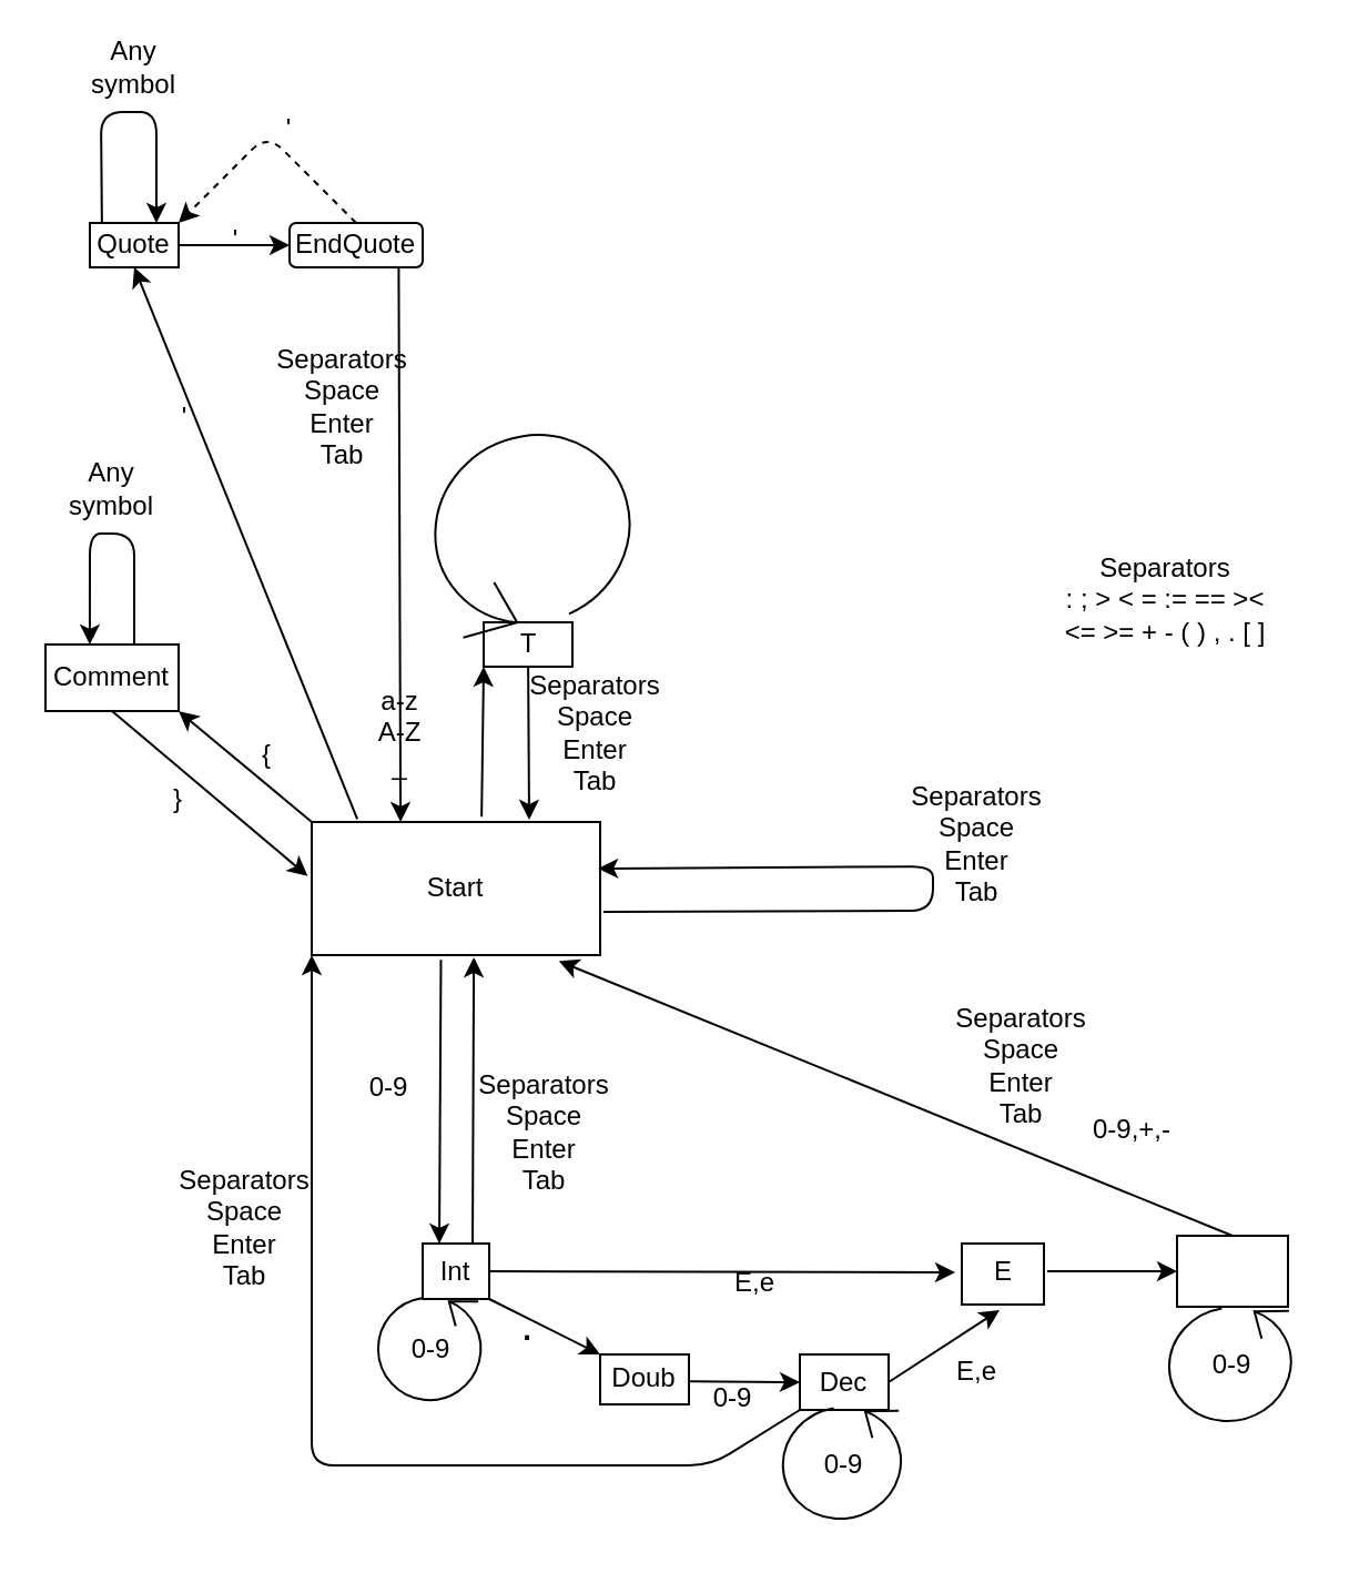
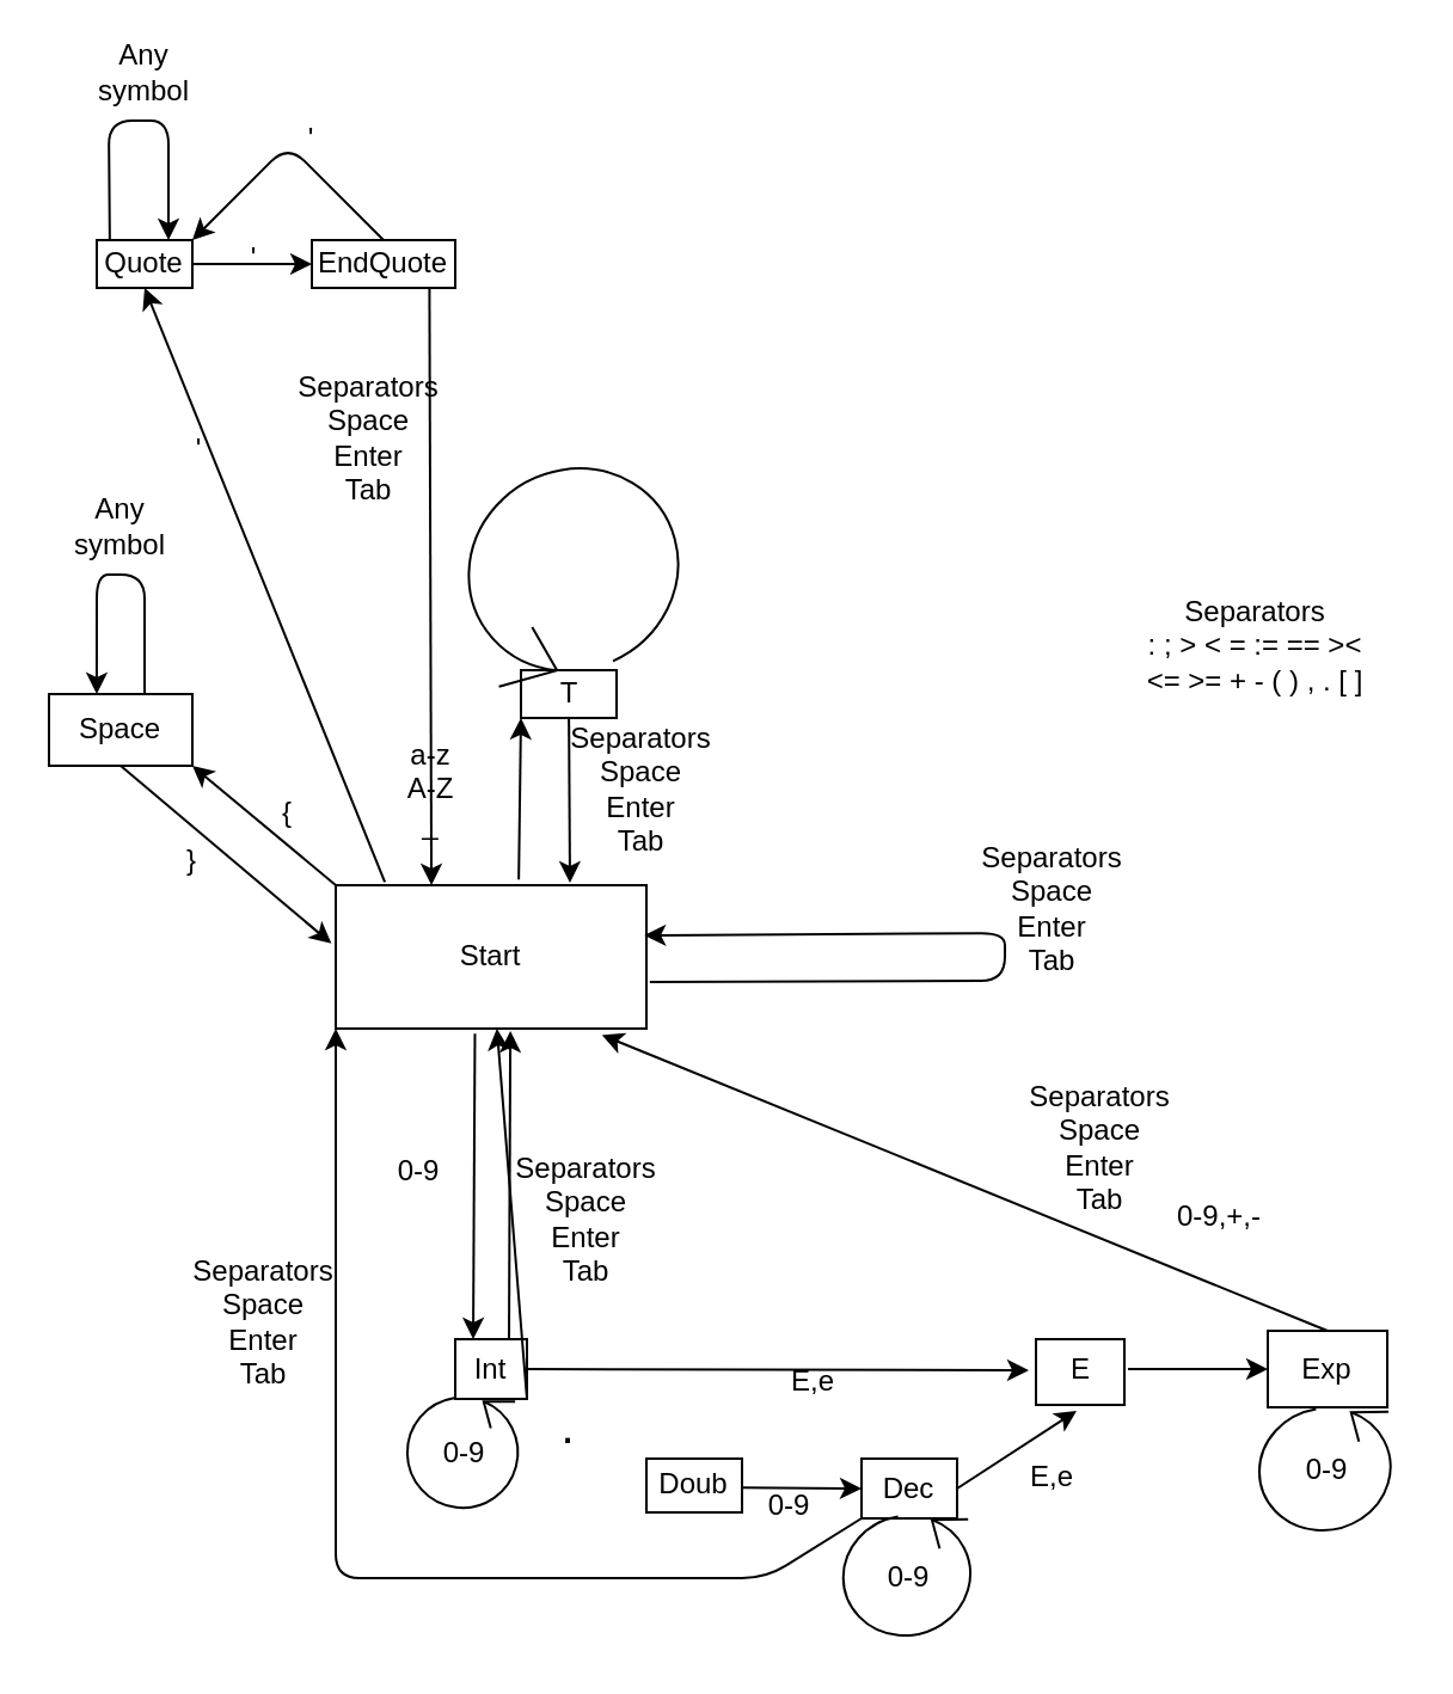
- <mxCell id="62" value="" style="endArrow=classic;html=1;exitX=0.5;exitY=0;exitDx=0;exitDy=0;entryX=1;entryY=0;entryDx=0;entryDy=0;dashed=1;" edge="1" parent="1" source="59" target="35"><mxGeometry width="50" height="50" relative="1" as="geometry"><mxPoint x="150" y="90" as="sourcePoint" /><mxPoint x="150" y="40" as="targetPoint" /><Array as="points"><mxPoint x="120" y="60" /></Array></mxGeometry></mxCell>
+ <mxCell id="62" value="" style="endArrow=classic;html=1;exitX=0.5;exitY=0;exitDx=0;exitDy=0;entryX=1;entryY=0;entryDx=0;entryDy=0;" edge="1" parent="1" source="59" target="35"><mxGeometry width="50" height="50" relative="1" as="geometry"><mxPoint x="150" y="90" as="sourcePoint" /><mxPoint x="150" y="40" as="targetPoint" /><Array as="points"><mxPoint x="120" y="60" /></Array></mxGeometry></mxCell>
- <mxCell id="59" value="EndQuote" style="whiteSpace=wrap;html=1;rounded=1;" vertex="1" parent="1"><mxGeometry x="130" y="100" width="60" height="20" as="geometry" /></mxCell>
+ <mxCell id="59" value="EndQuote" style="rounded=0;whiteSpace=wrap;html=1;" vertex="1" parent="1"><mxGeometry x="130" y="100" width="60" height="20" as="geometry" /></mxCell>
- <mxCell id="46" value="Comment" style="rounded=0;whiteSpace=wrap;html=1;" parent="1" vertex="1"><mxGeometry x="20" y="290" width="60" height="30" as="geometry" /></mxCell>
+ <mxCell id="46" value="Space" style="rounded=0;whiteSpace=wrap;html=1;" parent="1" vertex="1"><mxGeometry x="20" y="290" width="60" height="30" as="geometry" /></mxCell>
+ <mxCell id="28" value="Exp" style="text;html=1;strokeColor=none;fillColor=none;align=center;verticalAlign=middle;whiteSpace=wrap;rounded=0;" parent="1" vertex="1"><mxGeometry x="535" y="563" width="40" height="20" as="geometry" /></mxCell>
- <mxCell id="15" value="" style="endArrow=classic;html=1;entryX=0;entryY=0;entryDx=0;entryDy=0;exitX=1;exitY=1;exitDx=0;exitDy=0;" parent="1" source="8" target="13" edge="1"><mxGeometry width="50" height="50" relative="1" as="geometry"><mxPoint x="200" y="650" as="sourcePoint" /><mxPoint x="250" y="600" as="targetPoint" /></mxGeometry></mxCell>
+ <mxCell id="15" value="" style="endArrow=classic;html=1;exitX=1;exitY=1;exitDx=0;exitDy=0;" parent="1" source="8" target="2" edge="1"><mxGeometry width="50" height="50" relative="1" as="geometry"><mxPoint x="200" y="650" as="sourcePoint" /><mxPoint x="250" y="600" as="targetPoint" /></mxGeometry></mxCell>
